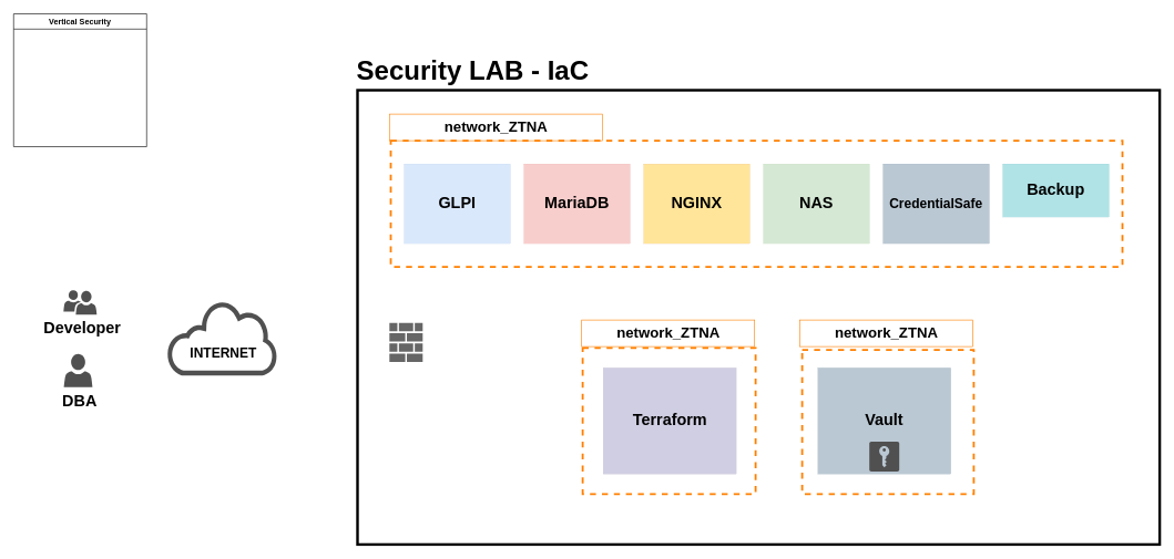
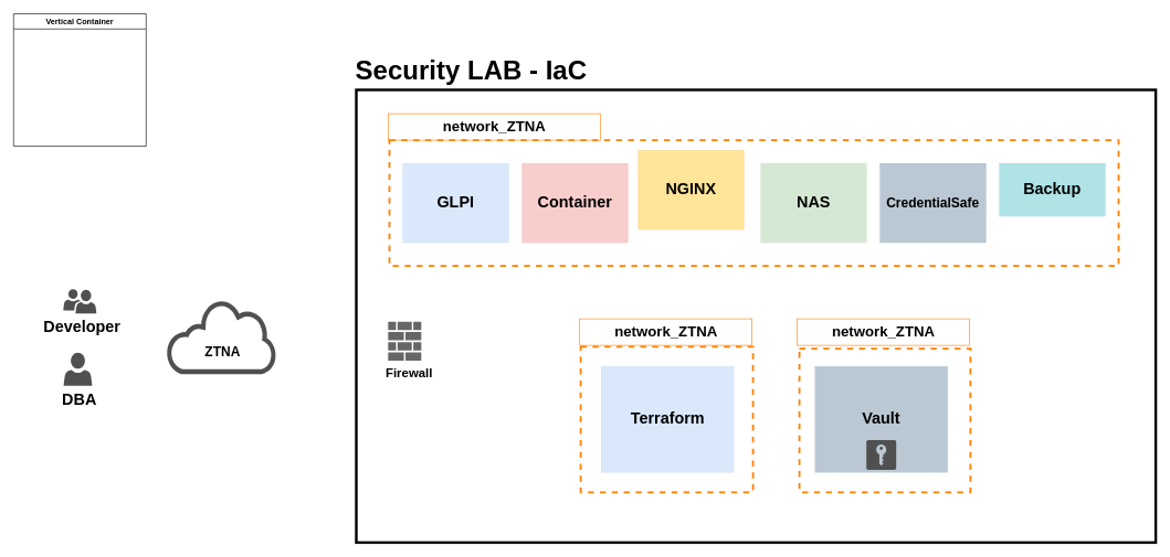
- <mxCell id="34" value="Vertical Security" style="swimlane;whiteSpace=wrap;html=1;" vertex="1" parent="1"><mxGeometry x="20" y="20" width="200" height="200" as="geometry" /></mxCell>
+ <mxCell id="34" value="Vertical Container" style="swimlane;whiteSpace=wrap;html=1;" vertex="1" parent="1"><mxGeometry x="20" y="20" width="200" height="200" as="geometry" /></mxCell>
- <mxCell id="9" value="&lt;h1&gt;MariaDB&lt;/h1&gt;" style="fontStyle=0;verticalAlign=middle;align=center;spacingTop=-2;rounded=0;whiteSpace=wrap;html=1;strokeWidth=0;container=1;collapsible=0;expand=0;recursiveResize=0;fillColor=#f8cecc;strokeColor=#b85450;fillStyle=solid;" vertex="1" parent="1"><mxGeometry x="787" y="246" width="160" height="120" as="geometry" /></mxCell>
+ <mxCell id="9" value="&lt;h1&gt;Container&lt;/h1&gt;" style="fontStyle=0;verticalAlign=middle;align=center;spacingTop=-2;rounded=0;whiteSpace=wrap;html=1;strokeWidth=0;container=1;collapsible=0;expand=0;recursiveResize=0;fillColor=#f8cecc;strokeColor=#b85450;fillStyle=solid;" vertex="1" parent="1"><mxGeometry x="787" y="246" width="160" height="120" as="geometry" /></mxCell>
- <mxCell id="13" value="&lt;h1&gt;NGINX&lt;/h1&gt;" style="fontStyle=0;verticalAlign=middle;align=center;spacingTop=-2;rounded=0;whiteSpace=wrap;html=1;strokeWidth=0;container=1;collapsible=0;expand=0;recursiveResize=0;fillColor=#FFE599;strokeColor=#b85450;fillStyle=solid;" vertex="1" parent="1"><mxGeometry x="967" y="246" width="160" height="120" as="geometry" /></mxCell>
+ <mxCell id="13" value="&lt;h1&gt;NGINX&lt;/h1&gt;" style="fontStyle=0;verticalAlign=middle;align=center;spacingTop=-2;rounded=0;whiteSpace=wrap;html=1;strokeWidth=0;container=1;collapsible=0;expand=0;recursiveResize=0;fillColor=#FFE599;strokeColor=#b85450;fillStyle=solid;" vertex="1" parent="1"><mxGeometry x="962" y="226" width="160" height="120" as="geometry" /></mxCell>
- <mxCell id="33" value="INTERNET" style="text;html=1;align=center;verticalAlign=middle;resizable=0;points=[];autosize=1;strokeColor=none;fillColor=none;fontFamily=Helvetica;fontSize=20;fontColor=default;fontStyle=1" vertex="1" parent="31"><mxGeometry x="23.5" y="56.5" width="120" height="40" as="geometry" /></mxCell>
+ <mxCell id="33" value="ZTNA" style="text;html=1;align=center;verticalAlign=middle;resizable=0;points=[];autosize=1;strokeColor=none;fillColor=none;fontFamily=Helvetica;fontSize=20;fontColor=default;fontStyle=1" vertex="1" parent="31"><mxGeometry x="23.5" y="56.5" width="120" height="40" as="geometry" /></mxCell>
+ <mxCell id="5" value="&lt;font style=&quot;font-size: 19px;&quot;&gt;Firewall&lt;/font&gt;" style="text;html=1;strokeColor=none;fillColor=none;align=center;verticalAlign=middle;whiteSpace=wrap;rounded=0;fontStyle=1" vertex="1" parent="1"><mxGeometry x="587.25" y="549" width="60" height="30" as="geometry" /></mxCell>
- <mxCell id="16" value="&lt;h1&gt;Terraform&lt;br&gt;&lt;/h1&gt;" style="fontStyle=0;verticalAlign=middle;align=center;spacingTop=-2;fillColor=#d0cee2;rounded=0;whiteSpace=wrap;html=1;strokeColor=#56517e;strokeWidth=0;container=0;collapsible=0;expand=0;recursiveResize=0;" vertex="1" parent="14"><mxGeometry x="32.5" y="72" width="200" height="160" as="geometry" /></mxCell>
+ <mxCell id="16" value="&lt;h1&gt;Terraform&lt;br&gt;&lt;/h1&gt;" style="fontStyle=0;verticalAlign=middle;align=center;spacingTop=-2;fillColor=#dae8fc;rounded=0;whiteSpace=wrap;html=1;strokeColor=#56517e;strokeWidth=0;container=0;collapsible=0;expand=0;recursiveResize=0;" vertex="1" parent="14"><mxGeometry x="32.5" y="72" width="200" height="160" as="geometry" /></mxCell>
